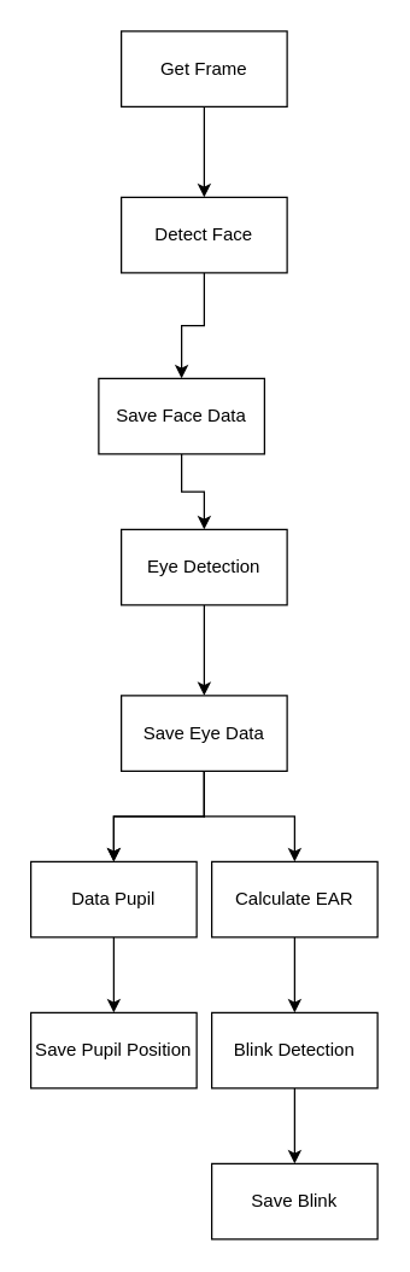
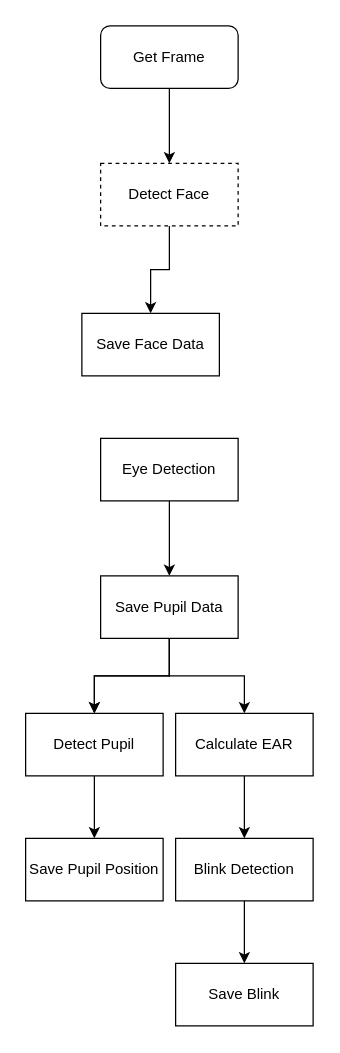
- <mxCell id="3" value="Get Frame" style="html=1;whiteSpace=wrap;" vertex="1" parent="1"><mxGeometry x="80" y="20" width="110" height="50" as="geometry" /></mxCell>
+ <mxCell id="3" value="Get Frame" style="html=1;whiteSpace=wrap;rounded=1;" vertex="1" parent="1"><mxGeometry x="80" y="20" width="110" height="50" as="geometry" /></mxCell>
- <mxCell id="5" value="Detect Face" style="html=1;whiteSpace=wrap;" vertex="1" parent="1"><mxGeometry x="80" y="130" width="110" height="50" as="geometry" /></mxCell>
+ <mxCell id="5" value="Detect Face" style="html=1;whiteSpace=wrap;dashed=1;" vertex="1" parent="1"><mxGeometry x="80" y="130" width="110" height="50" as="geometry" /></mxCell>
- <mxCell id="6" value="" style="edgeStyle=orthogonalEdgeStyle;rounded=0;orthogonalLoop=1;jettySize=auto;html=1;" edge="1" parent="1" source="7" target="9"><mxGeometry relative="1" as="geometry" /></mxCell>
- <mxCell id="12" value="Save Eye Data" style="html=1;whiteSpace=wrap;" vertex="1" parent="1"><mxGeometry x="80" y="460" width="110" height="50" as="geometry" /></mxCell>
+ <mxCell id="12" value="Save Pupil Data" style="html=1;whiteSpace=wrap;" vertex="1" parent="1"><mxGeometry x="80" y="460" width="110" height="50" as="geometry" /></mxCell>
- <mxCell id="14" value="Data Pupil" style="html=1;whiteSpace=wrap;" vertex="1" parent="1"><mxGeometry x="20" y="570" width="110" height="50" as="geometry" /></mxCell>
+ <mxCell id="14" value="Detect Pupil" style="html=1;whiteSpace=wrap;" vertex="1" parent="1"><mxGeometry x="20" y="570" width="110" height="50" as="geometry" /></mxCell>
